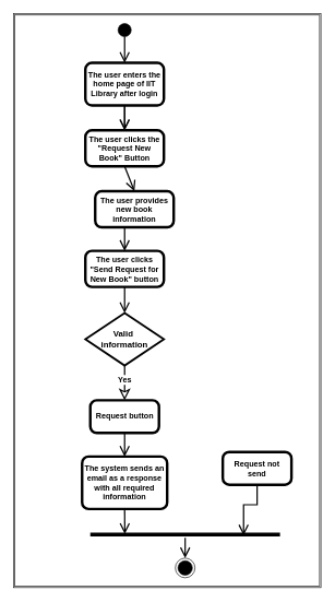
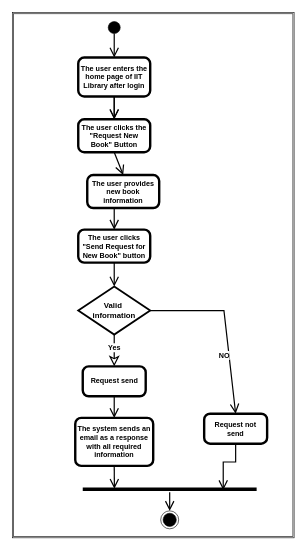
+ <mxCell id="15" value="NO" style="edgeStyle=none;rounded=0;orthogonalLoop=1;jettySize=auto;html=1;exitX=1;exitY=0.5;exitDx=0;exitDy=0;exitPerimeter=0;entryX=0.5;entryY=0;entryDx=0;entryDy=0;entryPerimeter=0;fontSize=12;fontColor=#000000;startArrow=none;startFill=0;endArrow=open;endFill=0;startSize=12;endSize=12;strokeColor=#000000;strokeWidth=2;fontStyle=1;labelPosition=left;verticalLabelPosition=middle;align=right;verticalAlign=middle;spacingLeft=0;spacingBottom=-100;spacingRight=-8;" parent="1" source="16" target="20" edge="1"><mxGeometry relative="1" as="geometry"><Array as="points"><mxPoint x="373" y="517" /></Array><mxPoint x="239" y="537" as="sourcePoint" /><mxPoint x="371.5" y="697" as="targetPoint" /></mxGeometry></mxCell>
- <mxCell id="18" value="Request button" style="points=[[0.25,0,0],[0.5,0,0],[0.75,0,0],[1,0.25,0],[1,0.5,0],[1,0.75,0],[0.75,1,0],[0.5,1,0],[0.25,1,0],[0,0.75,0],[0,0.5,0],[0,0.25,0]];shape=mxgraph.bpmn.task;whiteSpace=wrap;rectStyle=rounded;size=10;bpmnShapeType=call;strokeColor=#000000;fontStyle=1" parent="1" vertex="1"><mxGeometry x="137.5" y="610" width="105" height="50" as="geometry" /></mxCell>
+ <mxCell id="18" value="Request send" style="points=[[0.25,0,0],[0.5,0,0],[0.75,0,0],[1,0.25,0],[1,0.5,0],[1,0.75,0],[0.75,1,0],[0.5,1,0],[0.25,1,0],[0,0.75,0],[0,0.5,0],[0,0.25,0]];shape=mxgraph.bpmn.task;whiteSpace=wrap;rectStyle=rounded;size=10;bpmnShapeType=call;strokeColor=#000000;fontStyle=1" parent="1" vertex="1"><mxGeometry x="137.5" y="610" width="105" height="50" as="geometry" /></mxCell>
